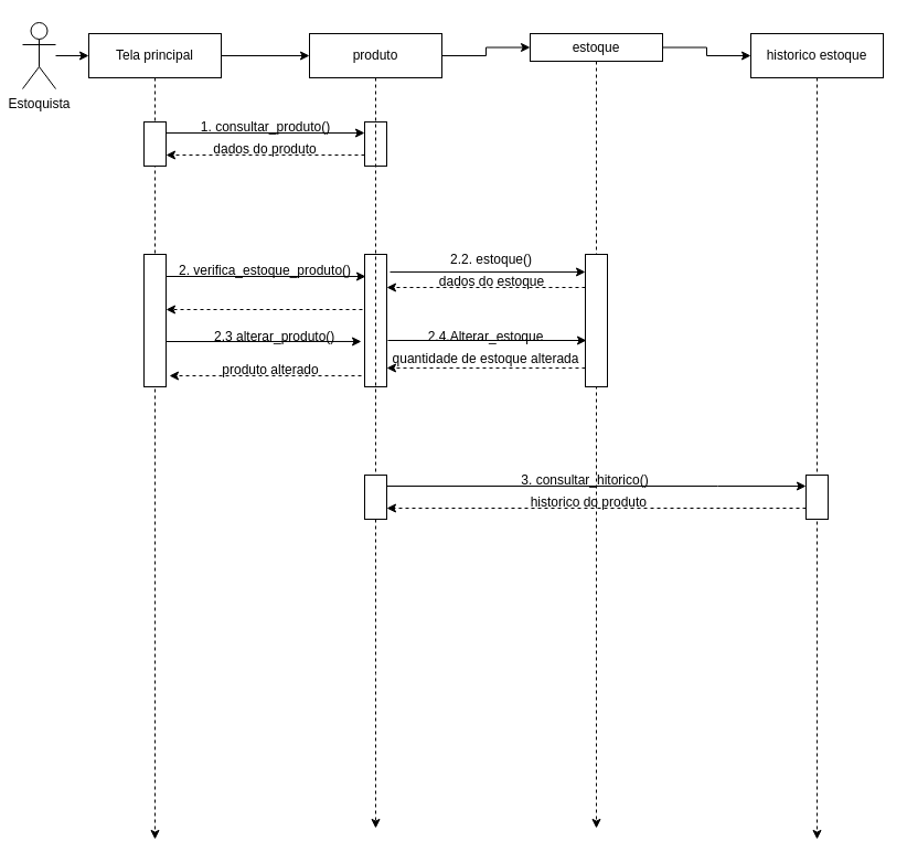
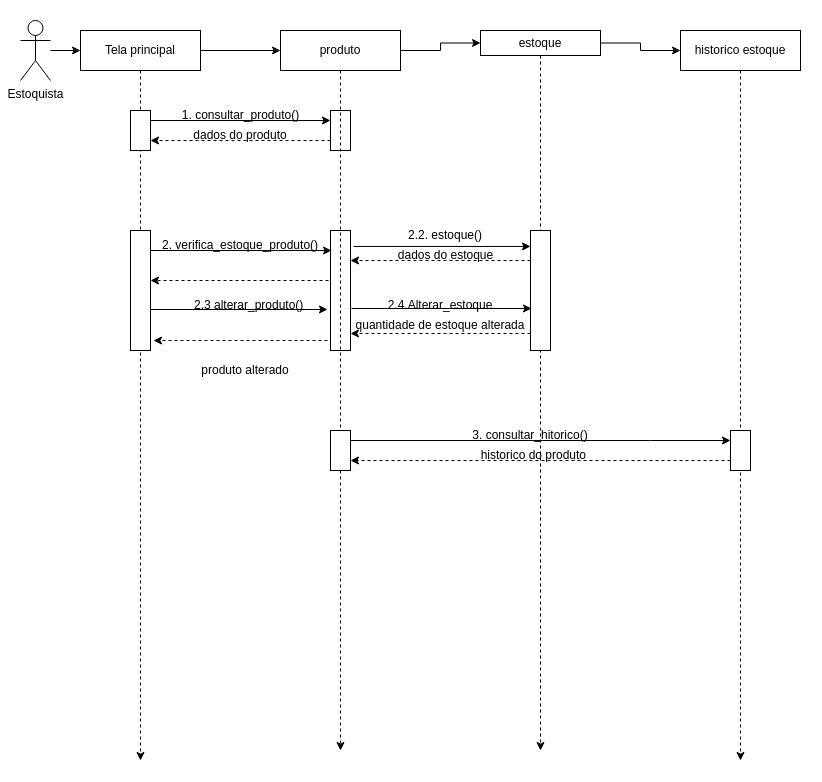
- <mxCell id="35" value="produto alterado" style="text;html=1;strokeColor=none;fillColor=none;align=center;verticalAlign=middle;whiteSpace=wrap;rounded=0;" vertex="1" parent="1"><mxGeometry x="190" y="320" width="110" height="30" as="geometry" /></mxCell>
+ <mxCell id="35" value="produto alterado" style="text;html=1;strokeColor=none;fillColor=none;align=center;verticalAlign=middle;whiteSpace=wrap;rounded=0;" vertex="1" parent="1"><mxGeometry x="190" y="355" width="110" height="30" as="geometry" /></mxCell>
